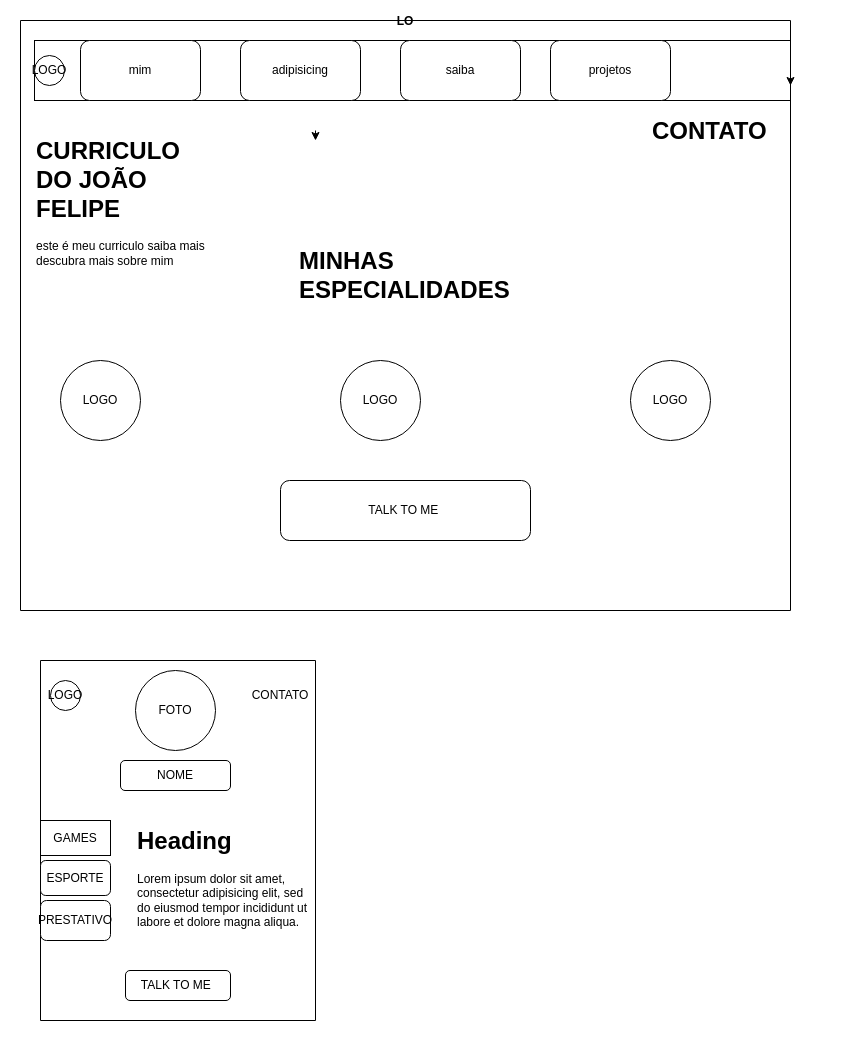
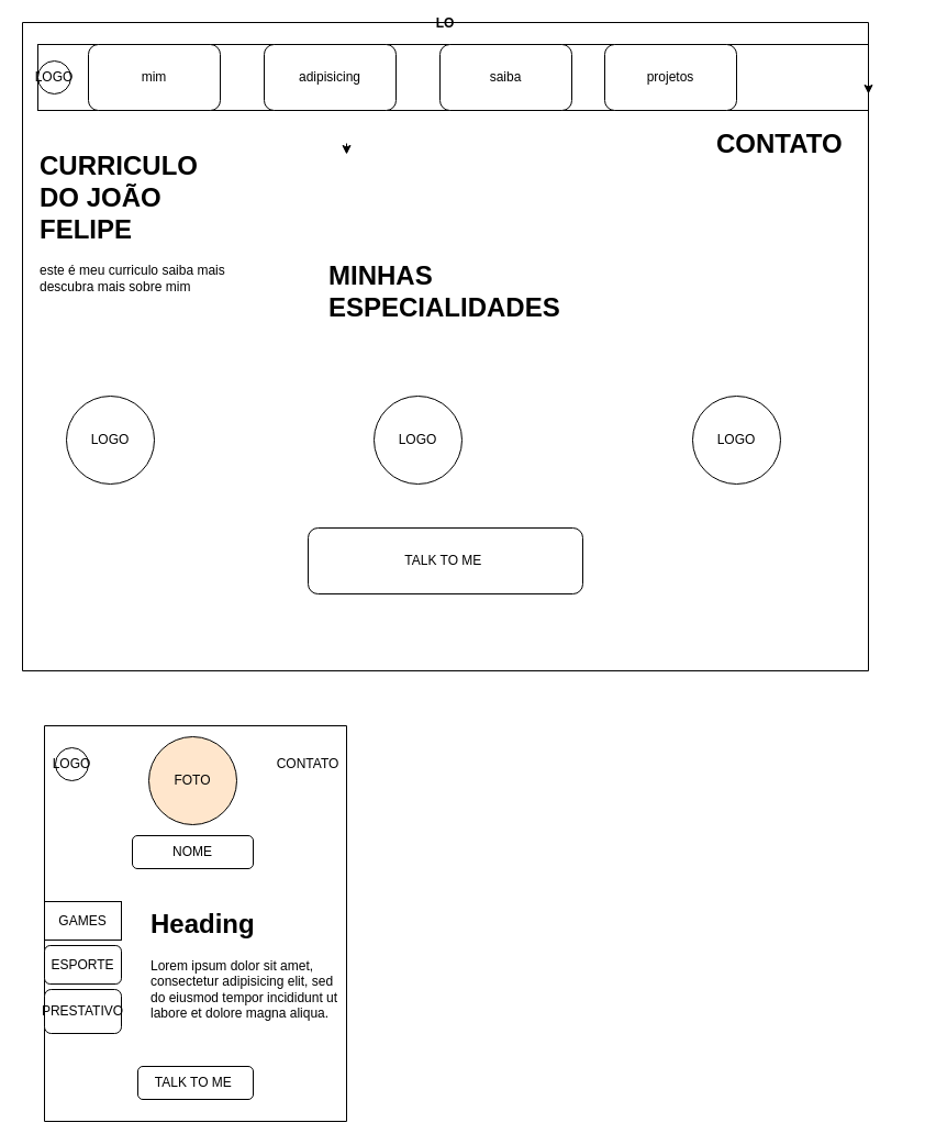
- <mxCell id="11" value="&lt;h1 style=&quot;margin-top: 0px;&quot;&gt;MINHAS ESPECIALIDADES&lt;/h1&gt;" style="text;html=1;whiteSpace=wrap;overflow=hidden;rounded=0;" vertex="1" parent="3"><mxGeometry x="277" y="220" width="230" height="70" as="geometry" /></mxCell>
+ <mxCell id="11" value="&lt;h1 style=&quot;margin-top: 0px;&quot;&gt;MINHAS ESPECIALIDADES&lt;/h1&gt;" style="text;html=1;whiteSpace=wrap;overflow=hidden;rounded=0;" vertex="1" parent="3"><mxGeometry x="277" y="210" width="230" height="70" as="geometry" /></mxCell>
- <mxCell id="19" value="FOTO" style="ellipse;whiteSpace=wrap;html=1;aspect=fixed;" vertex="1" parent="18"><mxGeometry x="95" y="10" width="80" height="80" as="geometry" /></mxCell>
+ <mxCell id="19" value="FOTO" style="ellipse;whiteSpace=wrap;html=1;aspect=fixed;fillColor=#ffe6cc;" vertex="1" parent="18"><mxGeometry x="95" y="10" width="80" height="80" as="geometry" /></mxCell>
